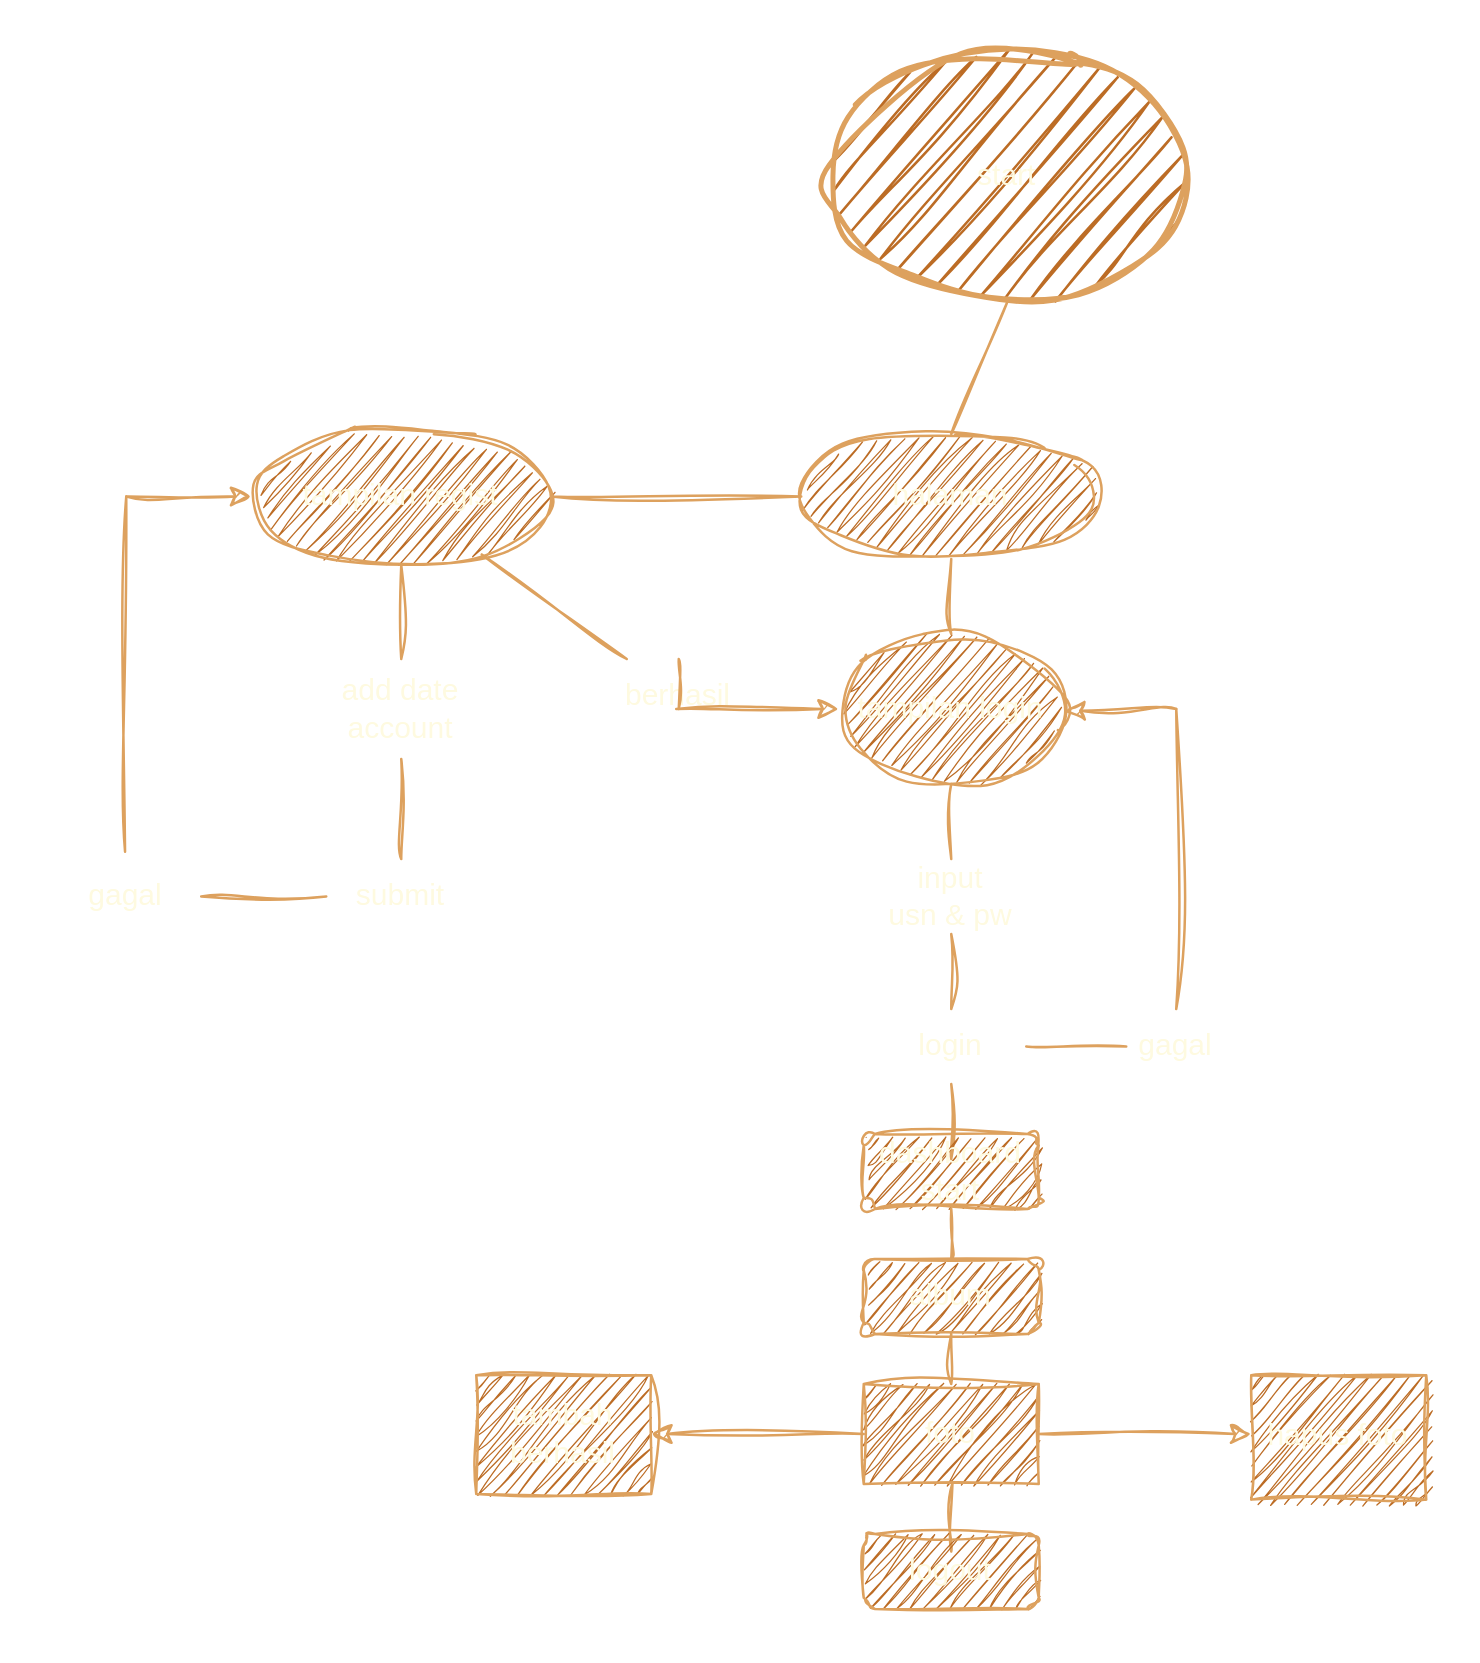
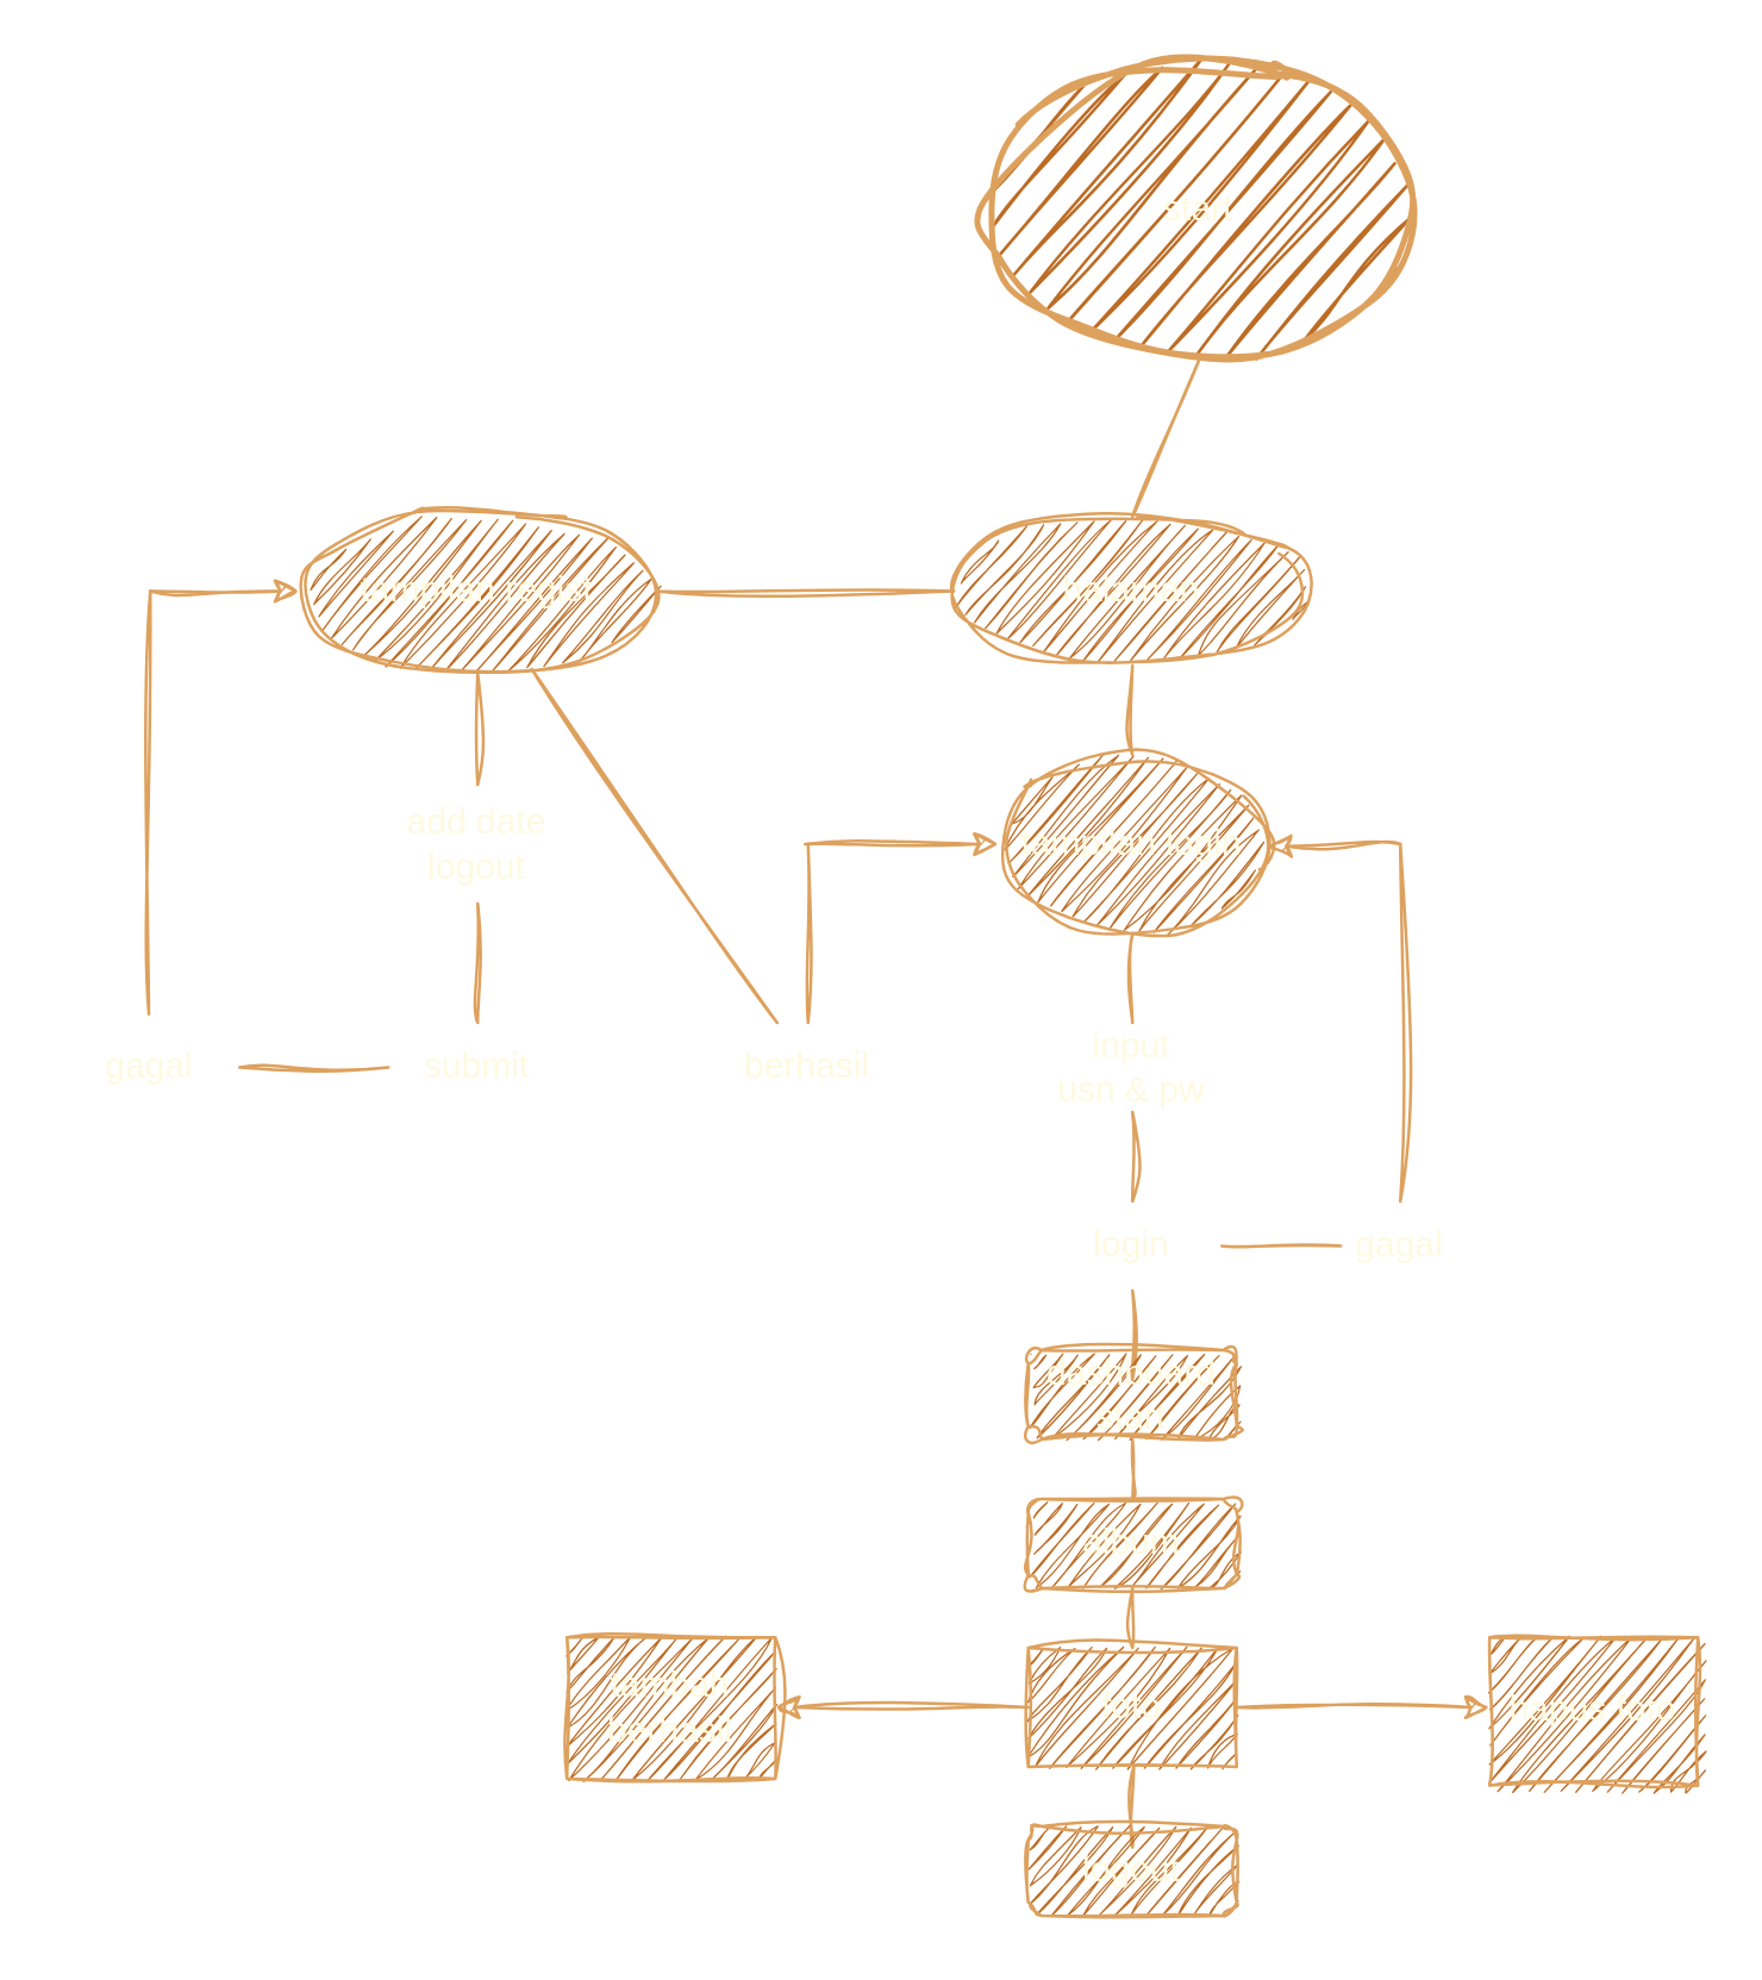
- <mxCell id="12" value="berhasil" style="text;html=1;strokeColor=none;fillColor=none;align=center;verticalAlign=middle;whiteSpace=wrap;rounded=0;sketch=1;curveFitting=1;jiggle=2;labelBackgroundColor=none;fontColor=#FEFAE0;" vertex="1" parent="1"><mxGeometry x="241" y="263" width="60" height="30" as="geometry" /></mxCell>
+ <mxCell id="12" value="berhasil" style="text;html=1;strokeColor=none;fillColor=none;align=center;verticalAlign=middle;whiteSpace=wrap;rounded=0;sketch=1;curveFitting=1;jiggle=2;labelBackgroundColor=none;fontColor=#FEFAE0;" vertex="1" parent="1"><mxGeometry x="241" y="343" width="60" height="30" as="geometry" /></mxCell>
- <mxCell id="18" value="add date account" style="text;html=1;strokeColor=none;fillColor=none;align=center;verticalAlign=middle;whiteSpace=wrap;rounded=0;sketch=1;curveFitting=1;jiggle=2;labelBackgroundColor=none;fontColor=#FEFAE0;" vertex="1" parent="1"><mxGeometry x="130" y="268" width="60" height="30" as="geometry" /></mxCell>
+ <mxCell id="18" value="add date logout" style="text;html=1;strokeColor=none;fillColor=none;align=center;verticalAlign=middle;whiteSpace=wrap;rounded=0;sketch=1;curveFitting=1;jiggle=2;labelBackgroundColor=none;fontColor=#FEFAE0;" vertex="1" parent="1"><mxGeometry x="130" y="268" width="60" height="30" as="geometry" /></mxCell>
